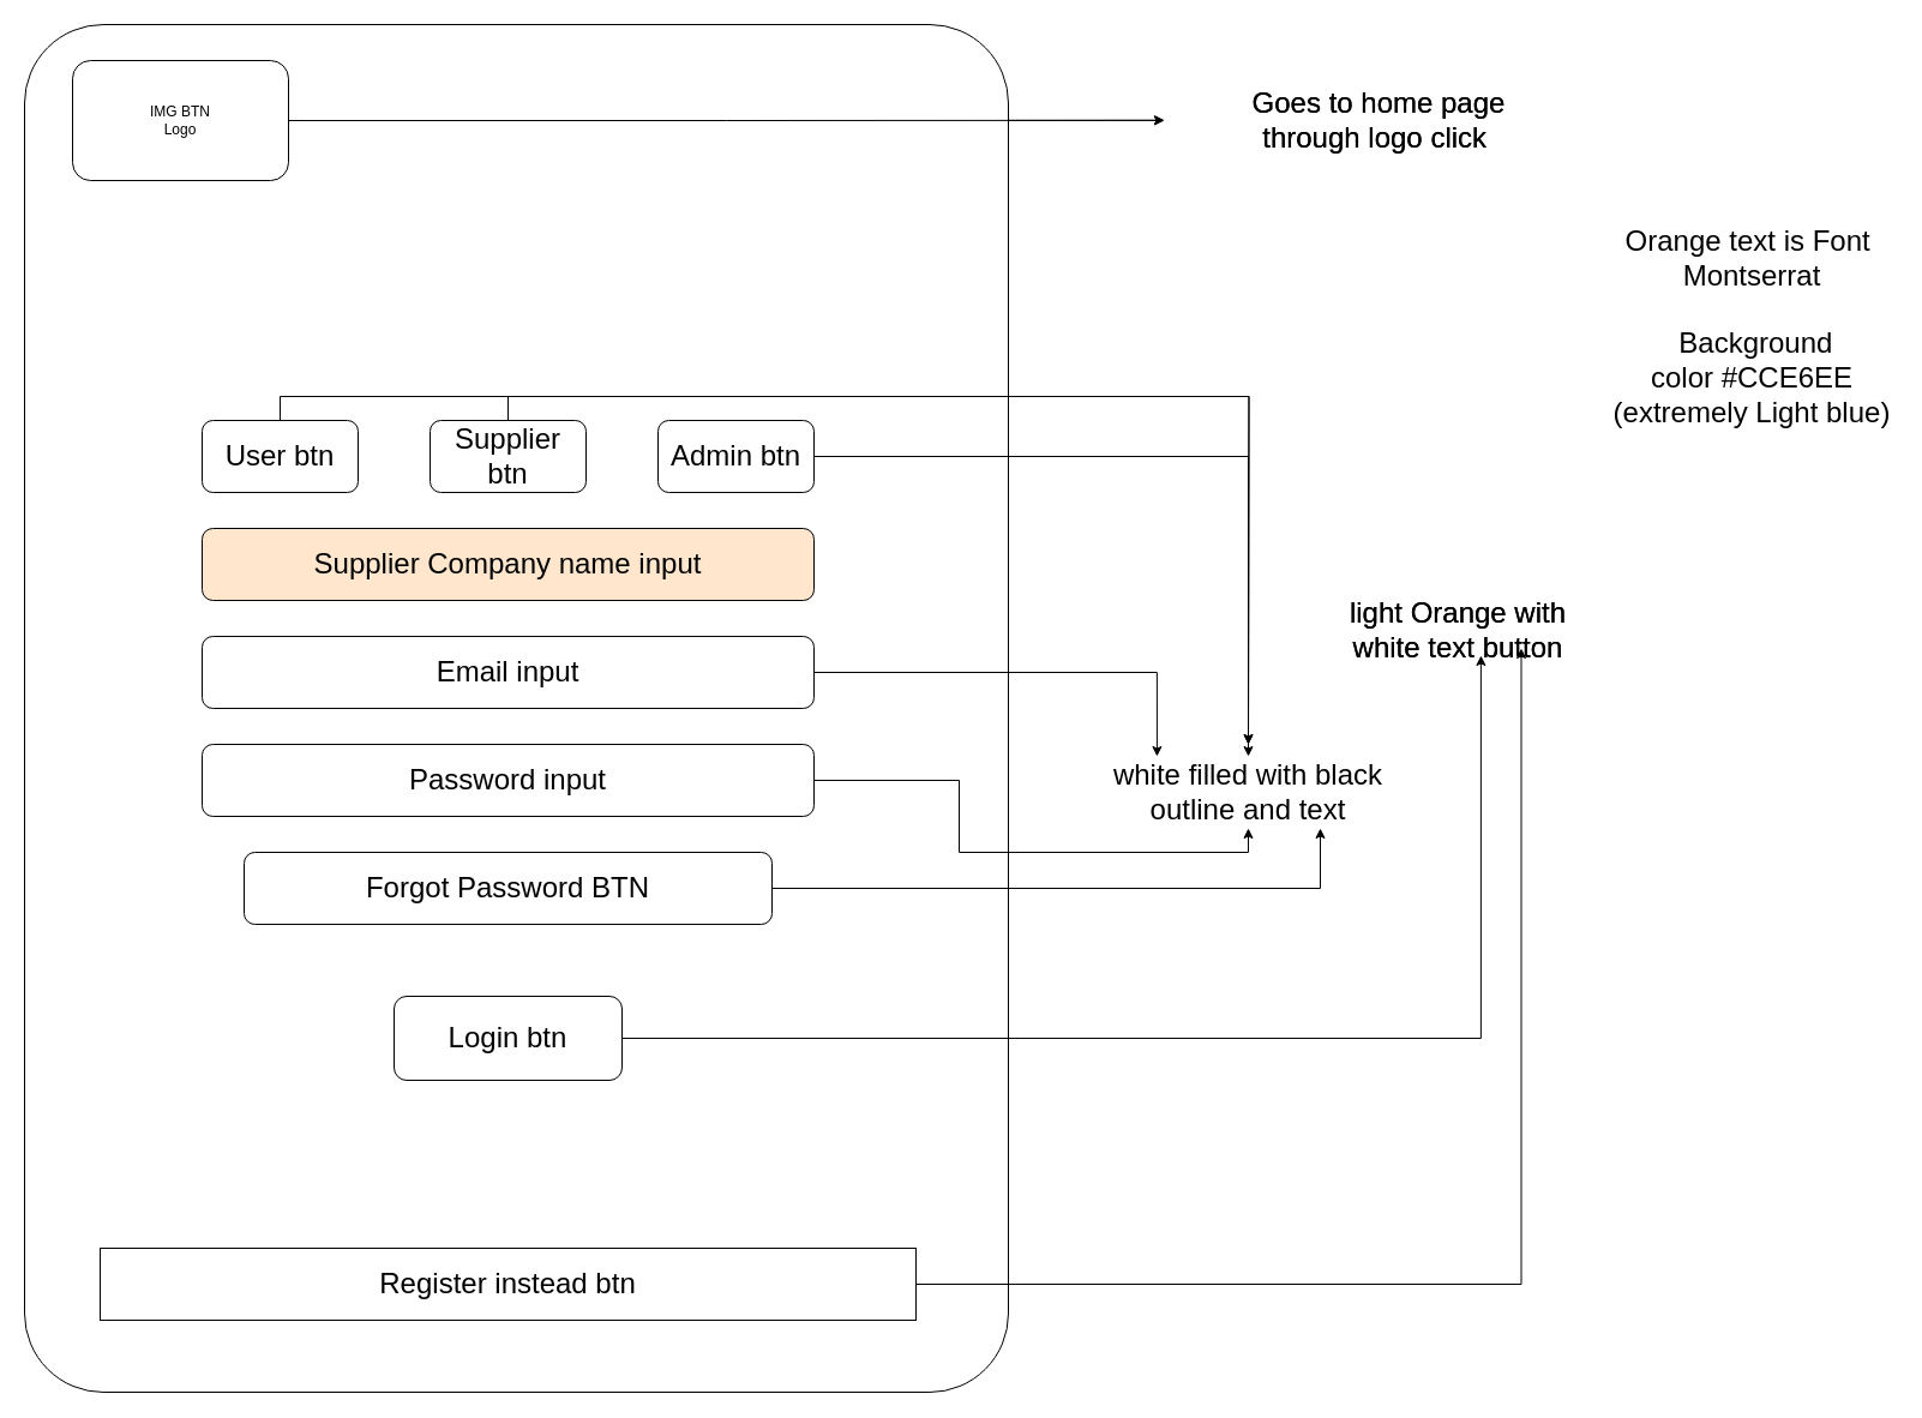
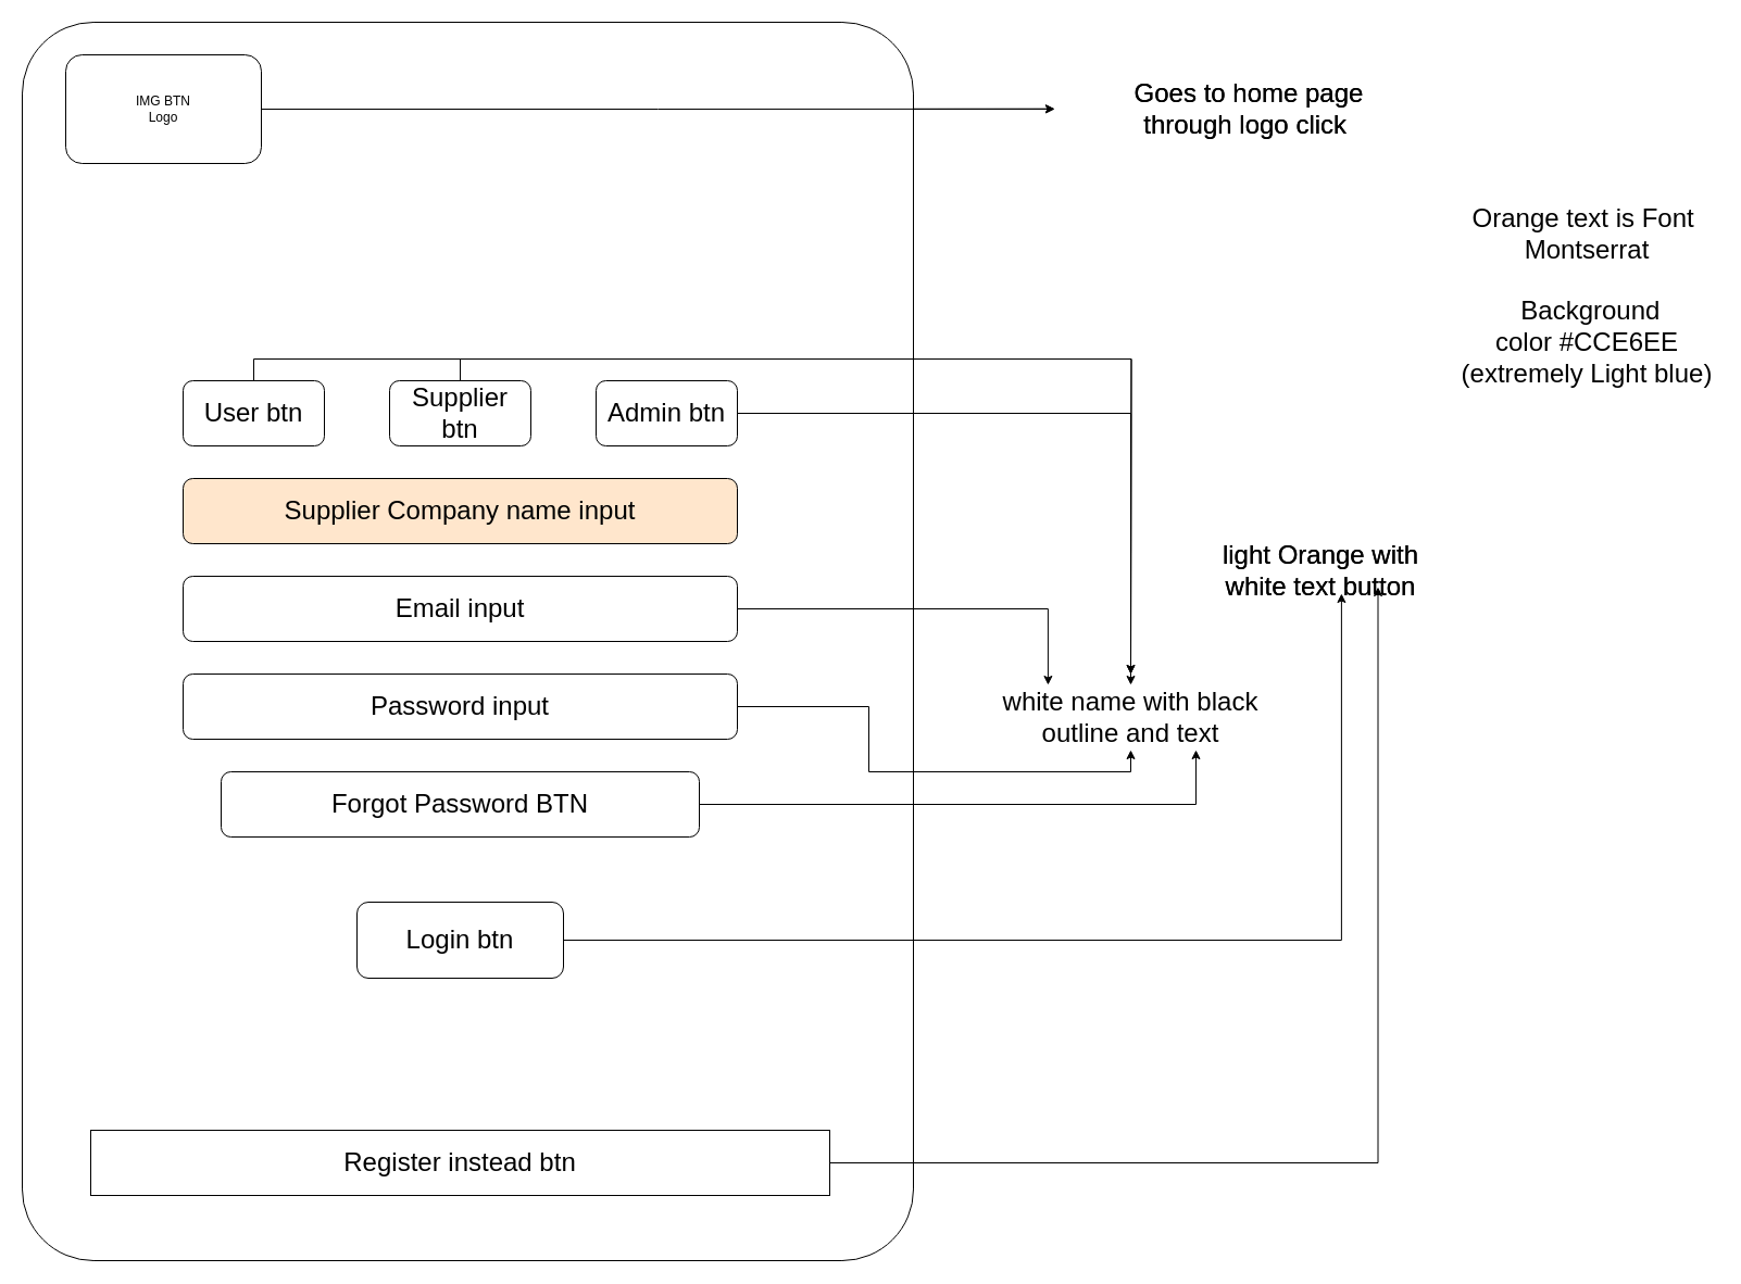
- <mxCell id="3" value="&lt;font style=&quot;font-size: 24px;&quot;&gt;white filled with black outline and text&lt;/font&gt;" style="text;strokeColor=none;align=center;fillColor=none;html=1;verticalAlign=middle;whiteSpace=wrap;rounded=0;" vertex="1" parent="1"><mxGeometry x="920" y="630" width="240" height="60" as="geometry" /></mxCell>
+ <mxCell id="3" value="&lt;font style=&quot;font-size: 24px;&quot;&gt;white name with black outline and text&lt;/font&gt;" style="text;strokeColor=none;align=center;fillColor=none;html=1;verticalAlign=middle;whiteSpace=wrap;rounded=0;" vertex="1" parent="1"><mxGeometry x="920" y="630" width="240" height="60" as="geometry" /></mxCell>
